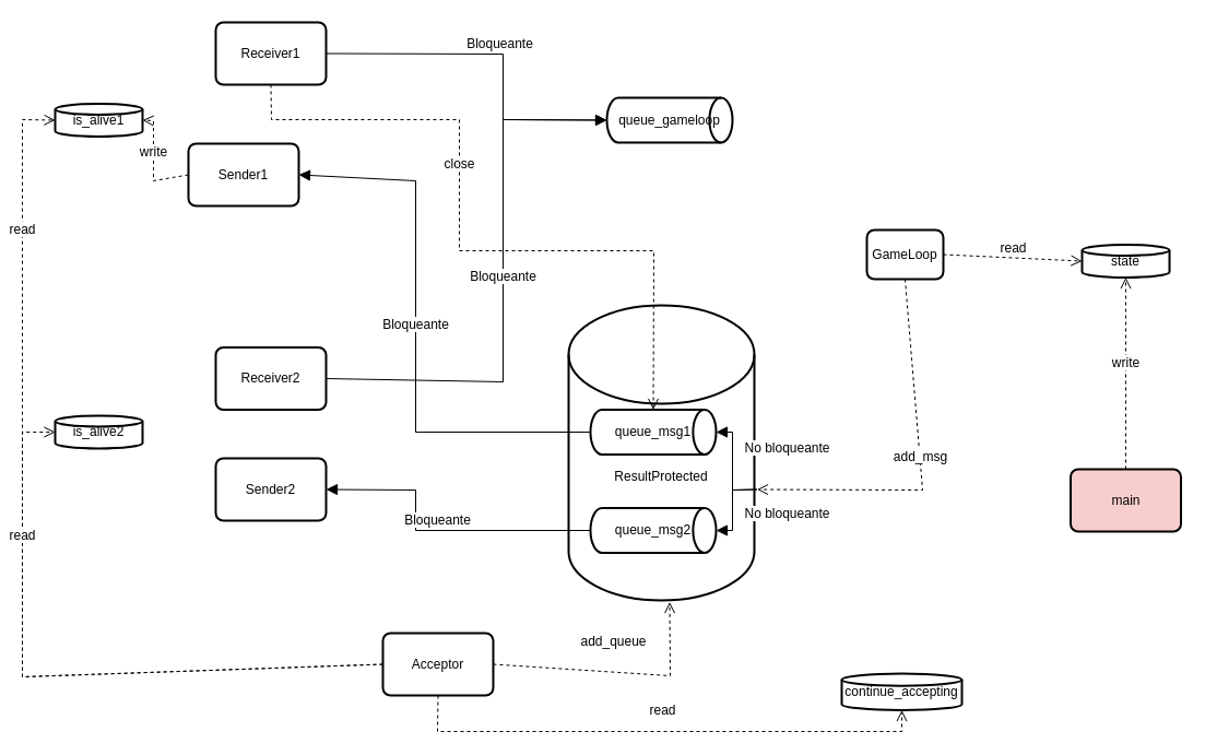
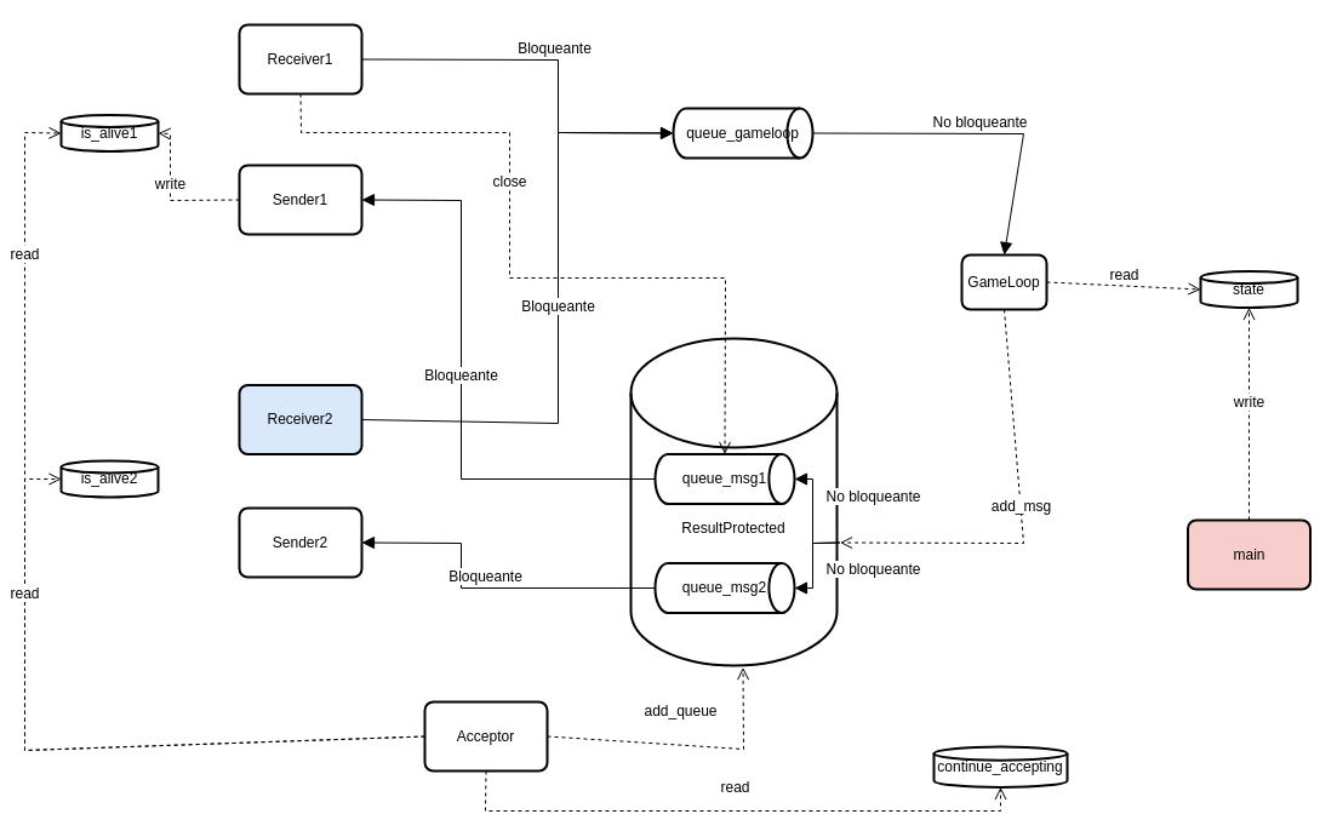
+ <mxCell id="15" value="No bloqueante" style="html=1;verticalAlign=bottom;endArrow=block;curved=0;rounded=0;fontSize=12;startSize=8;endSize=8;entryX=0.5;entryY=0;entryDx=0;entryDy=0;exitX=1;exitY=0.5;exitDx=0;exitDy=0;exitPerimeter=0;" edge="1" parent="1" source="7" target="10"><mxGeometry x="0.001" width="80" relative="1" as="geometry"><mxPoint x="770" y="169" as="sourcePoint" /><mxPoint x="850" y="169" as="targetPoint" /><Array as="points"><mxPoint x="844" y="110" /></Array><mxPoint as="offset" /></mxGeometry></mxCell>
- <mxCell id="4" value="Sender1" style="rounded=1;whiteSpace=wrap;html=1;absoluteArcSize=1;arcSize=14;strokeWidth=2;" vertex="1" parent="1"><mxGeometry x="172" y="131" width="101" height="57" as="geometry" /></mxCell>
+ <mxCell id="4" value="Sender1" style="rounded=1;whiteSpace=wrap;html=1;absoluteArcSize=1;arcSize=14;strokeWidth=2;" vertex="1" parent="1"><mxGeometry x="197" y="136" width="101" height="57" as="geometry" /></mxCell>
- <mxCell id="5" value="Receiver2" style="rounded=1;whiteSpace=wrap;html=1;absoluteArcSize=1;arcSize=14;strokeWidth=2;" vertex="1" parent="1"><mxGeometry x="197" y="317.5" width="101" height="57" as="geometry" /></mxCell>
+ <mxCell id="5" value="Receiver2" style="rounded=1;whiteSpace=wrap;html=1;absoluteArcSize=1;arcSize=14;strokeWidth=2;fillColor=#dae8fc;" vertex="1" parent="1"><mxGeometry x="197" y="317.5" width="101" height="57" as="geometry" /></mxCell>
